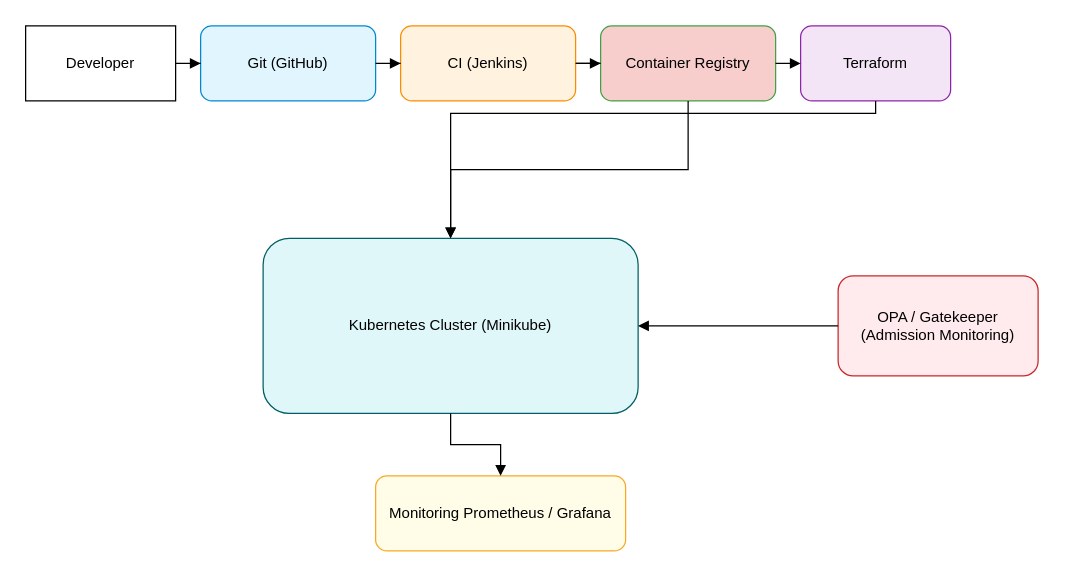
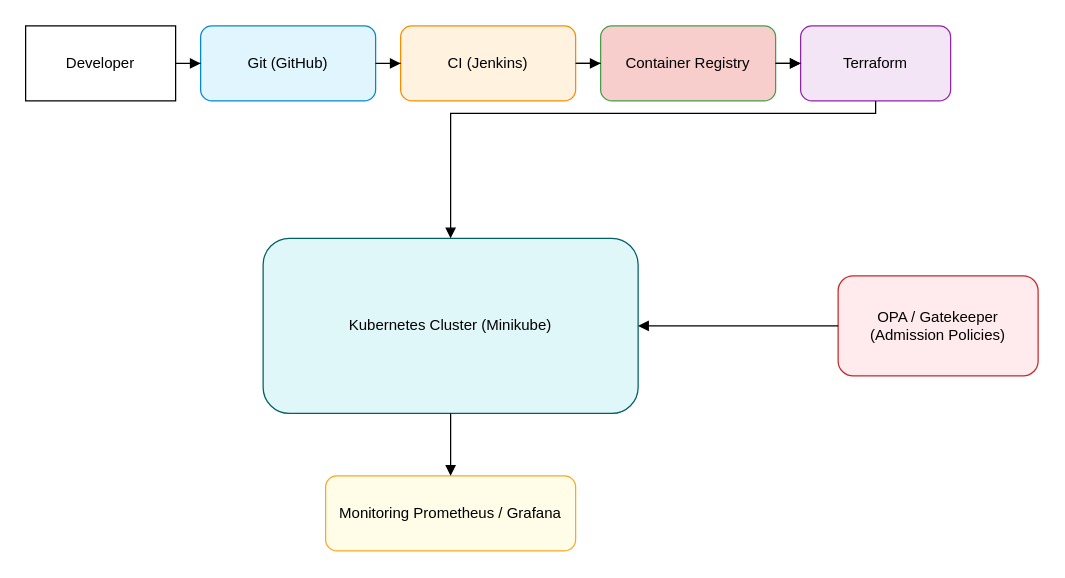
- <mxCell id="14" style="edgeStyle=orthogonalEdgeStyle;rounded=0;orthogonalLoop=1;jettySize=auto;html=1;endArrow=block;strokeColor=#000000" parent="1" source="6" target="8" edge="1"><mxGeometry relative="1" as="geometry" /></mxCell>
+ <mxCell id="14" style="edgeStyle=orthogonalEdgeStyle;rounded=0;orthogonalLoop=1;jettySize=auto;html=1;endArrow=block;strokeColor=#000000;" parent="1" source="6" target="7" edge="1"><mxGeometry relative="1" as="geometry" /></mxCell>
- <mxCell id="9" value="OPA / Gatekeeper (Admission Monitoring)" style="rounded=1;whiteSpace=wrap;html=1;fillColor=#ffebee;strokeColor=#c62828" parent="1" vertex="1"><mxGeometry x="670" y="220" width="160" height="80" as="geometry" /></mxCell>
+ <mxCell id="9" value="OPA / Gatekeeper (Admission Policies)" style="rounded=1;whiteSpace=wrap;html=1;fillColor=#ffebee;strokeColor=#c62828" parent="1" vertex="1"><mxGeometry x="670" y="220" width="160" height="80" as="geometry" /></mxCell>
- <mxCell id="10" value="Monitoring Prometheus / Grafana" style="rounded=1;whiteSpace=wrap;html=1;fillColor=#fffde7;strokeColor=#f9a825" parent="1" vertex="1"><mxGeometry x="300" y="380" width="200" height="60" as="geometry" /></mxCell>
+ <mxCell id="10" value="Monitoring Prometheus / Grafana" style="rounded=1;whiteSpace=wrap;html=1;fillColor=#fffde7;strokeColor=#f9a825" parent="1" vertex="1"><mxGeometry x="260" y="380" width="200" height="60" as="geometry" /></mxCell>
